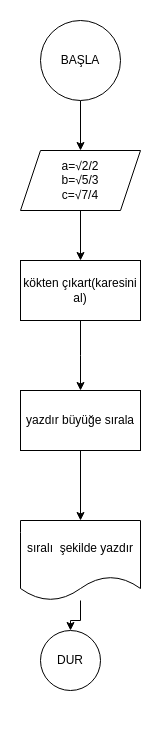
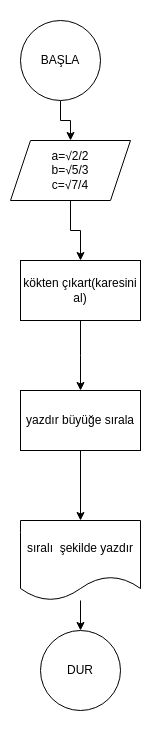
- <mxCell id="4" value="BAŞLA" style="ellipse;whiteSpace=wrap;html=1;aspect=fixed;" vertex="1" parent="1"><mxGeometry x="40" y="20" width="80" height="80" as="geometry" /></mxCell>
+ <mxCell id="4" value="BAŞLA" style="ellipse;whiteSpace=wrap;html=1;aspect=fixed;" vertex="1" parent="1"><mxGeometry x="20" y="20" width="80" height="80" as="geometry" /></mxCell>
- <mxCell id="6" value="a=√2/2&lt;br&gt;b=√5/3&lt;br&gt;c=√7/4" style="shape=parallelogram;perimeter=parallelogramPerimeter;whiteSpace=wrap;html=1;fixedSize=1;" vertex="1" parent="1"><mxGeometry x="20" y="150" width="120" height="60" as="geometry" /></mxCell>
+ <mxCell id="6" value="a=√2/2&lt;br&gt;b=√5/3&lt;br&gt;c=√7/4" style="shape=parallelogram;perimeter=parallelogramPerimeter;whiteSpace=wrap;html=1;fixedSize=1;" vertex="1" parent="1"><mxGeometry x="10" y="140" width="120" height="60" as="geometry" /></mxCell>
- <mxCell id="2" value="DUR" style="ellipse;whiteSpace=wrap;html=1;aspect=fixed;" vertex="1" parent="1"><mxGeometry x="40" y="630" width="60" height="60" as="geometry" /></mxCell>
+ <mxCell id="2" value="DUR" style="ellipse;whiteSpace=wrap;html=1;aspect=fixed;" vertex="1" parent="1"><mxGeometry x="40" y="630" width="80" height="80" as="geometry" /></mxCell>
